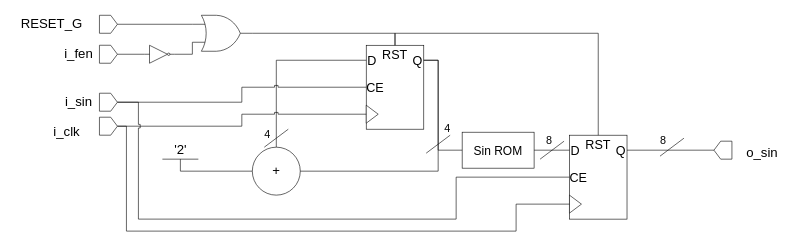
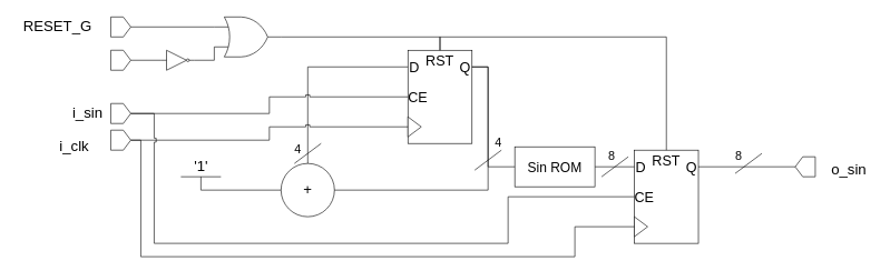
- <mxCell id="44" value="&lt;font style=&quot;font-size: 22px;&quot;&gt;i_fen&lt;/font&gt;" style="text;html=1;align=center;verticalAlign=middle;resizable=0;points=[];autosize=1;strokeColor=none;fillColor=none;" vertex="1" parent="1"><mxGeometry x="95" y="70" width="70" height="40" as="geometry" /></mxCell>
- <mxCell id="39" value="&lt;font style=&quot;font-size: 22px;&quot;&gt;'2'&lt;/font&gt;" style="text;html=1;align=center;verticalAlign=middle;resizable=0;points=[];autosize=1;strokeColor=none;fillColor=none;" vertex="1" parent="1"><mxGeometry x="280" y="230" width="40" height="40" as="geometry" /></mxCell>
+ <mxCell id="39" value="&lt;font style=&quot;font-size: 22px;&quot;&gt;'1'&lt;/font&gt;" style="text;html=1;align=center;verticalAlign=middle;resizable=0;points=[];autosize=1;strokeColor=none;fillColor=none;" vertex="1" parent="1"><mxGeometry x="280" y="230" width="40" height="40" as="geometry" /></mxCell>
